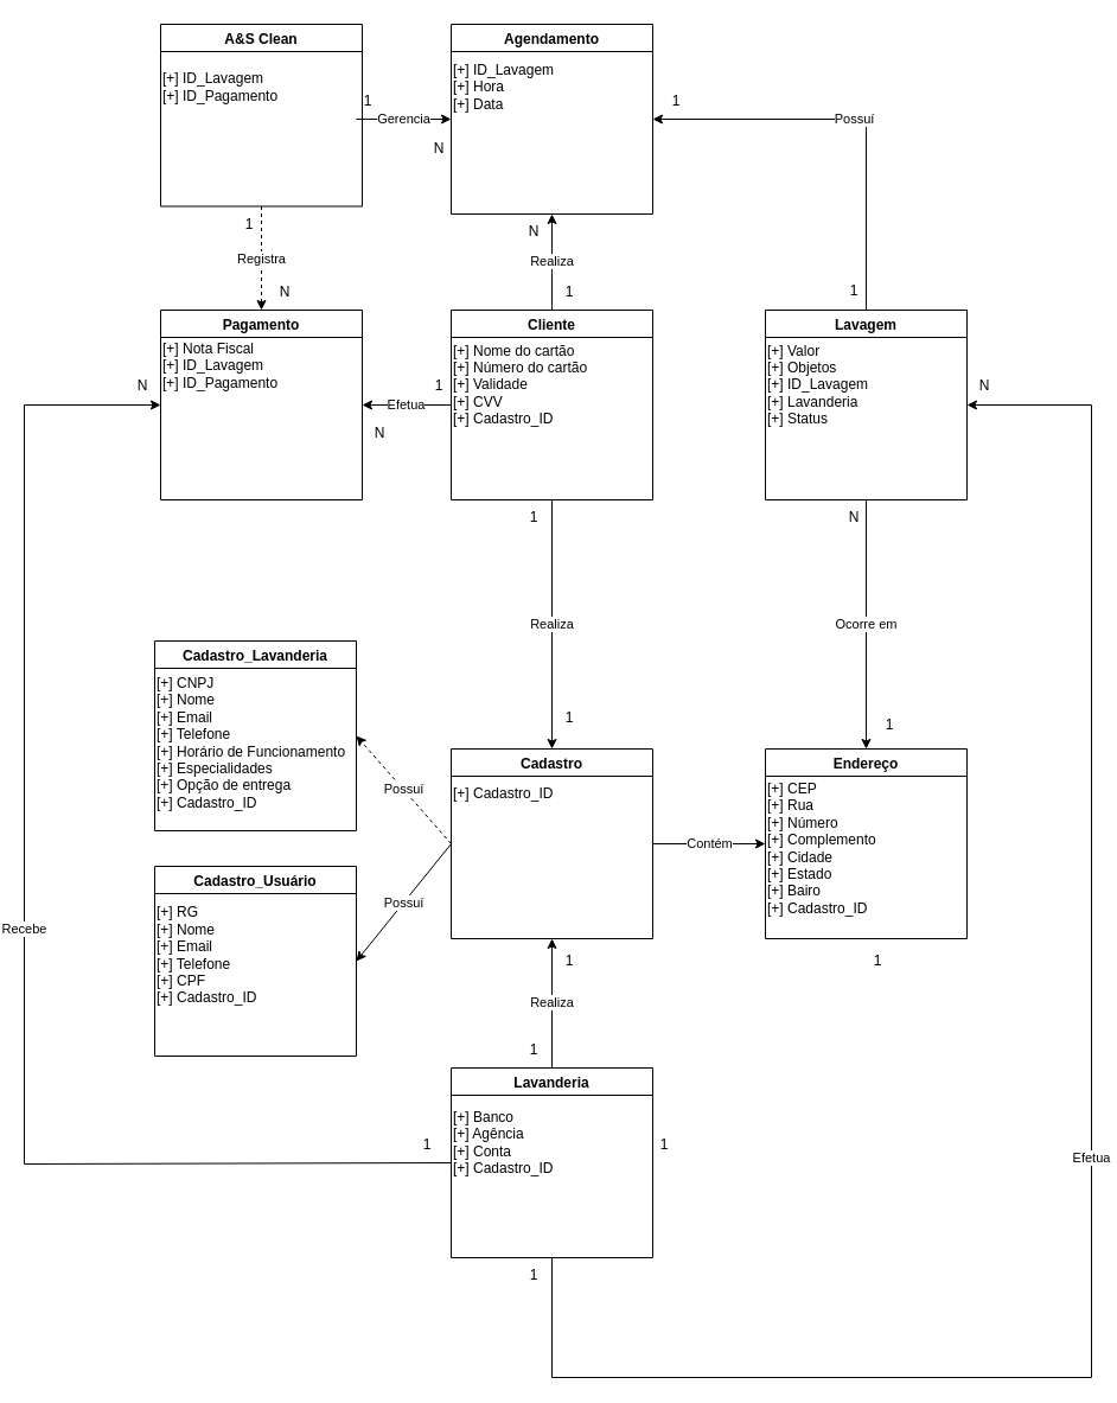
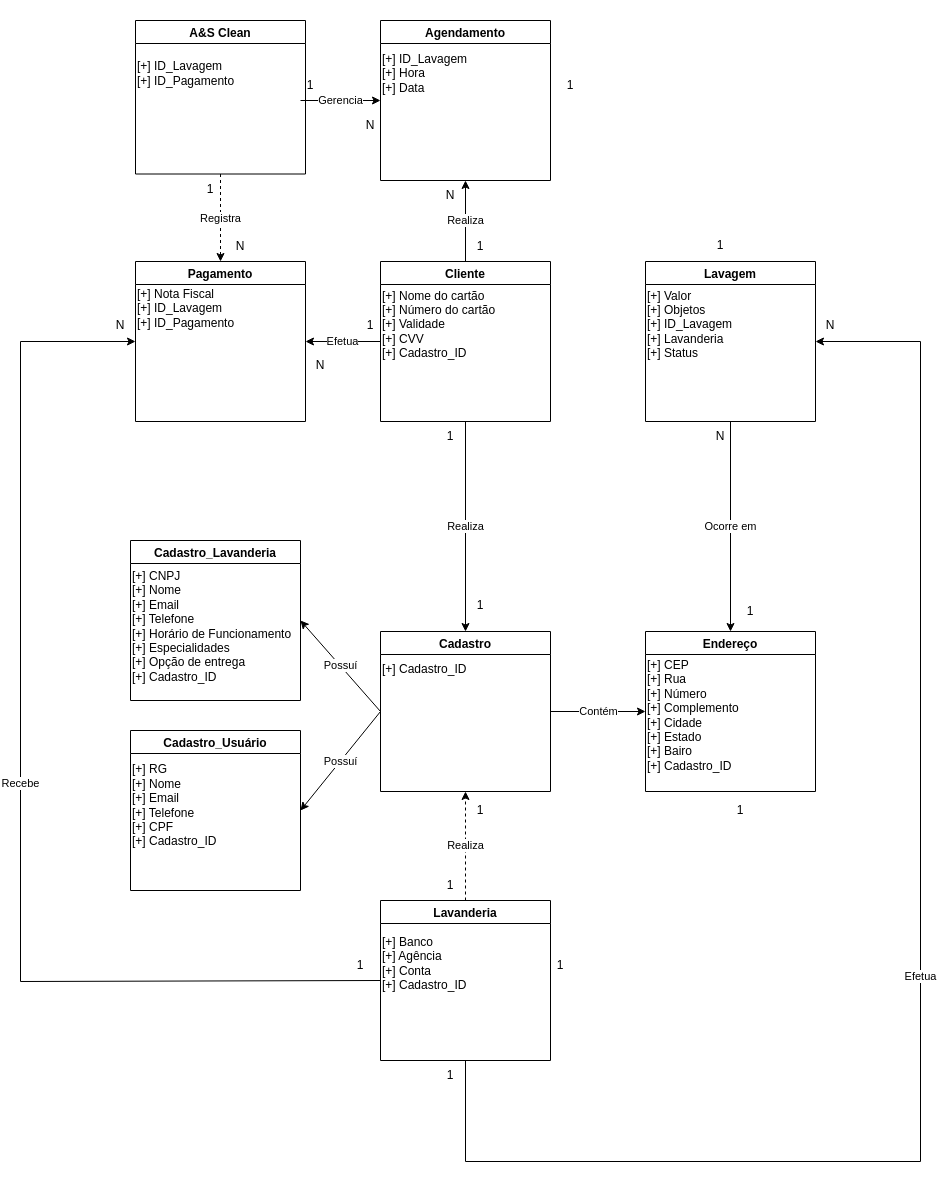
- <mxCell id="22" value="Possuí" style="endArrow=classic;html=1;rounded=0;entryX=1;entryY=0.5;entryDx=0;entryDy=0;exitX=0.5;exitY=0;exitDx=0;exitDy=0;" parent="1" source="8" target="10" edge="1"><mxGeometry width="50" height="50" relative="1" as="geometry"><mxPoint x="780" y="441" as="sourcePoint" /><mxPoint x="830" y="391" as="targetPoint" /><Array as="points"><mxPoint x="730" y="100" /></Array></mxGeometry></mxCell>
- <mxCell id="24" value="Possuí" style="endArrow=classic;html=1;rounded=0;exitX=0;exitY=0.5;exitDx=0;exitDy=0;entryX=1;entryY=0.5;entryDx=0;entryDy=0;dashed=1;" parent="1" source="12" target="25" edge="1"><mxGeometry width="50" height="50" relative="1" as="geometry"><mxPoint x="660" y="661" as="sourcePoint" /><mxPoint x="260" y="631" as="targetPoint" /></mxGeometry></mxCell>
+ <mxCell id="24" value="Possuí" style="endArrow=classic;html=1;rounded=0;exitX=0;exitY=0.5;exitDx=0;exitDy=0;entryX=1;entryY=0.5;entryDx=0;entryDy=0;" parent="1" source="12" target="25" edge="1"><mxGeometry width="50" height="50" relative="1" as="geometry"><mxPoint x="660" y="661" as="sourcePoint" /><mxPoint x="260" y="631" as="targetPoint" /></mxGeometry></mxCell>
- <mxCell id="23" value="Realiza" style="endArrow=classic;html=1;rounded=0;exitX=0.5;exitY=0;exitDx=0;exitDy=0;entryX=0.5;entryY=1;entryDx=0;entryDy=0;" parent="1" source="4" target="12" edge="1"><mxGeometry width="50" height="50" relative="1" as="geometry"><mxPoint x="660" y="931" as="sourcePoint" /><mxPoint x="710" y="881" as="targetPoint" /></mxGeometry></mxCell>
+ <mxCell id="23" value="Realiza" style="endArrow=classic;html=1;rounded=0;exitX=0.5;exitY=0;exitDx=0;exitDy=0;entryX=0.5;entryY=1;entryDx=0;entryDy=0;dashed=1;" parent="1" source="4" target="12" edge="1"><mxGeometry width="50" height="50" relative="1" as="geometry"><mxPoint x="660" y="931" as="sourcePoint" /><mxPoint x="710" y="881" as="targetPoint" /></mxGeometry></mxCell>
